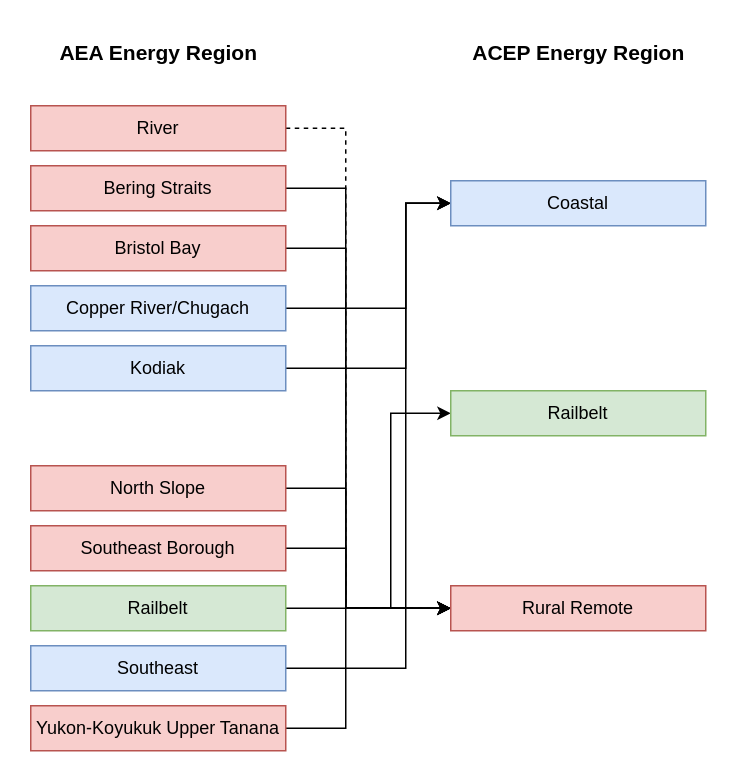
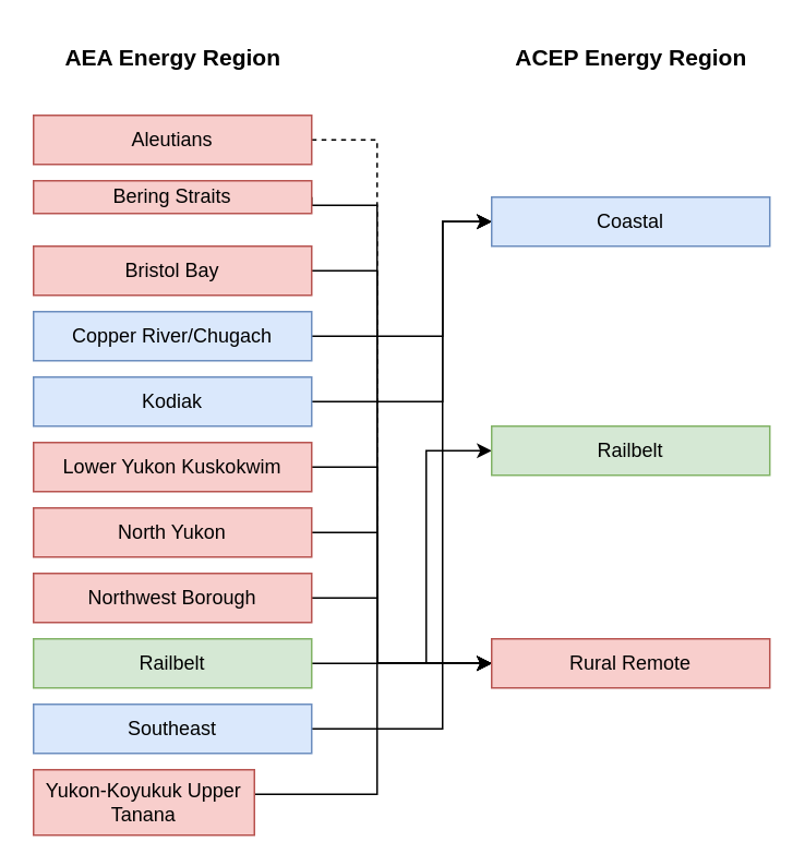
- <mxCell id="3" value="River" style="rounded=0;whiteSpace=wrap;html=1;fillColor=#f8cecc;strokeColor=#b85450;" vertex="1" parent="1"><mxGeometry x="20" y="70" width="170" height="30" as="geometry" /></mxCell>
+ <mxCell id="3" value="Aleutians" style="rounded=0;whiteSpace=wrap;html=1;fillColor=#f8cecc;strokeColor=#b85450;" vertex="1" parent="1"><mxGeometry x="20" y="70" width="170" height="30" as="geometry" /></mxCell>
- <mxCell id="5" value="Bering Straits" style="rounded=0;whiteSpace=wrap;html=1;fillColor=#f8cecc;strokeColor=#b85450;" vertex="1" parent="1"><mxGeometry x="20" y="110" width="170" height="30" as="geometry" /></mxCell>
+ <mxCell id="5" value="Bering Straits" style="rounded=0;whiteSpace=wrap;html=1;fillColor=#f8cecc;strokeColor=#b85450;" vertex="1" parent="1"><mxGeometry x="20" y="110" width="170" height="20" as="geometry" /></mxCell>
+ <mxCell id="13" value="Lower Yukon Kuskokwim" style="rounded=0;whiteSpace=wrap;html=1;fillColor=#f8cecc;strokeColor=#b85450;" vertex="1" parent="1"><mxGeometry x="20" y="270" width="170" height="30" as="geometry" /></mxCell>
+ <mxCell id="12" style="edgeStyle=orthogonalEdgeStyle;rounded=0;orthogonalLoop=1;jettySize=auto;html=1;exitX=1;exitY=0.5;exitDx=0;exitDy=0;entryX=0;entryY=0.5;entryDx=0;entryDy=0;" edge="1" parent="1" source="13" target="26"><mxGeometry relative="1" as="geometry"><Array as="points"><mxPoint x="230" y="285" /><mxPoint x="230" y="405" /></Array></mxGeometry></mxCell>
- <mxCell id="15" value="North Slope" style="rounded=0;whiteSpace=wrap;html=1;fillColor=#f8cecc;strokeColor=#b85450;" vertex="1" parent="1"><mxGeometry x="20" y="310" width="170" height="30" as="geometry" /></mxCell>
+ <mxCell id="15" value="North Yukon" style="rounded=0;whiteSpace=wrap;html=1;fillColor=#f8cecc;strokeColor=#b85450;" vertex="1" parent="1"><mxGeometry x="20" y="310" width="170" height="30" as="geometry" /></mxCell>
- <mxCell id="17" value="Southeast Borough" style="rounded=0;whiteSpace=wrap;html=1;fillColor=#f8cecc;strokeColor=#b85450;" vertex="1" parent="1"><mxGeometry x="20" y="350" width="170" height="30" as="geometry" /></mxCell>
+ <mxCell id="17" value="Northwest Borough" style="rounded=0;whiteSpace=wrap;html=1;fillColor=#f8cecc;strokeColor=#b85450;" vertex="1" parent="1"><mxGeometry x="20" y="350" width="170" height="30" as="geometry" /></mxCell>
- <mxCell id="23" value="Yukon-Koyukuk Upper Tanana" style="rounded=0;whiteSpace=wrap;html=1;fillColor=#f8cecc;strokeColor=#b85450;" vertex="1" parent="1"><mxGeometry x="20" y="470" width="170" height="30" as="geometry" /></mxCell>
+ <mxCell id="23" value="Yukon-Koyukuk Upper Tanana" style="rounded=0;whiteSpace=wrap;html=1;fillColor=#f8cecc;strokeColor=#b85450;" vertex="1" parent="1"><mxGeometry x="20" y="470" width="135" height="40" as="geometry" /></mxCell>
